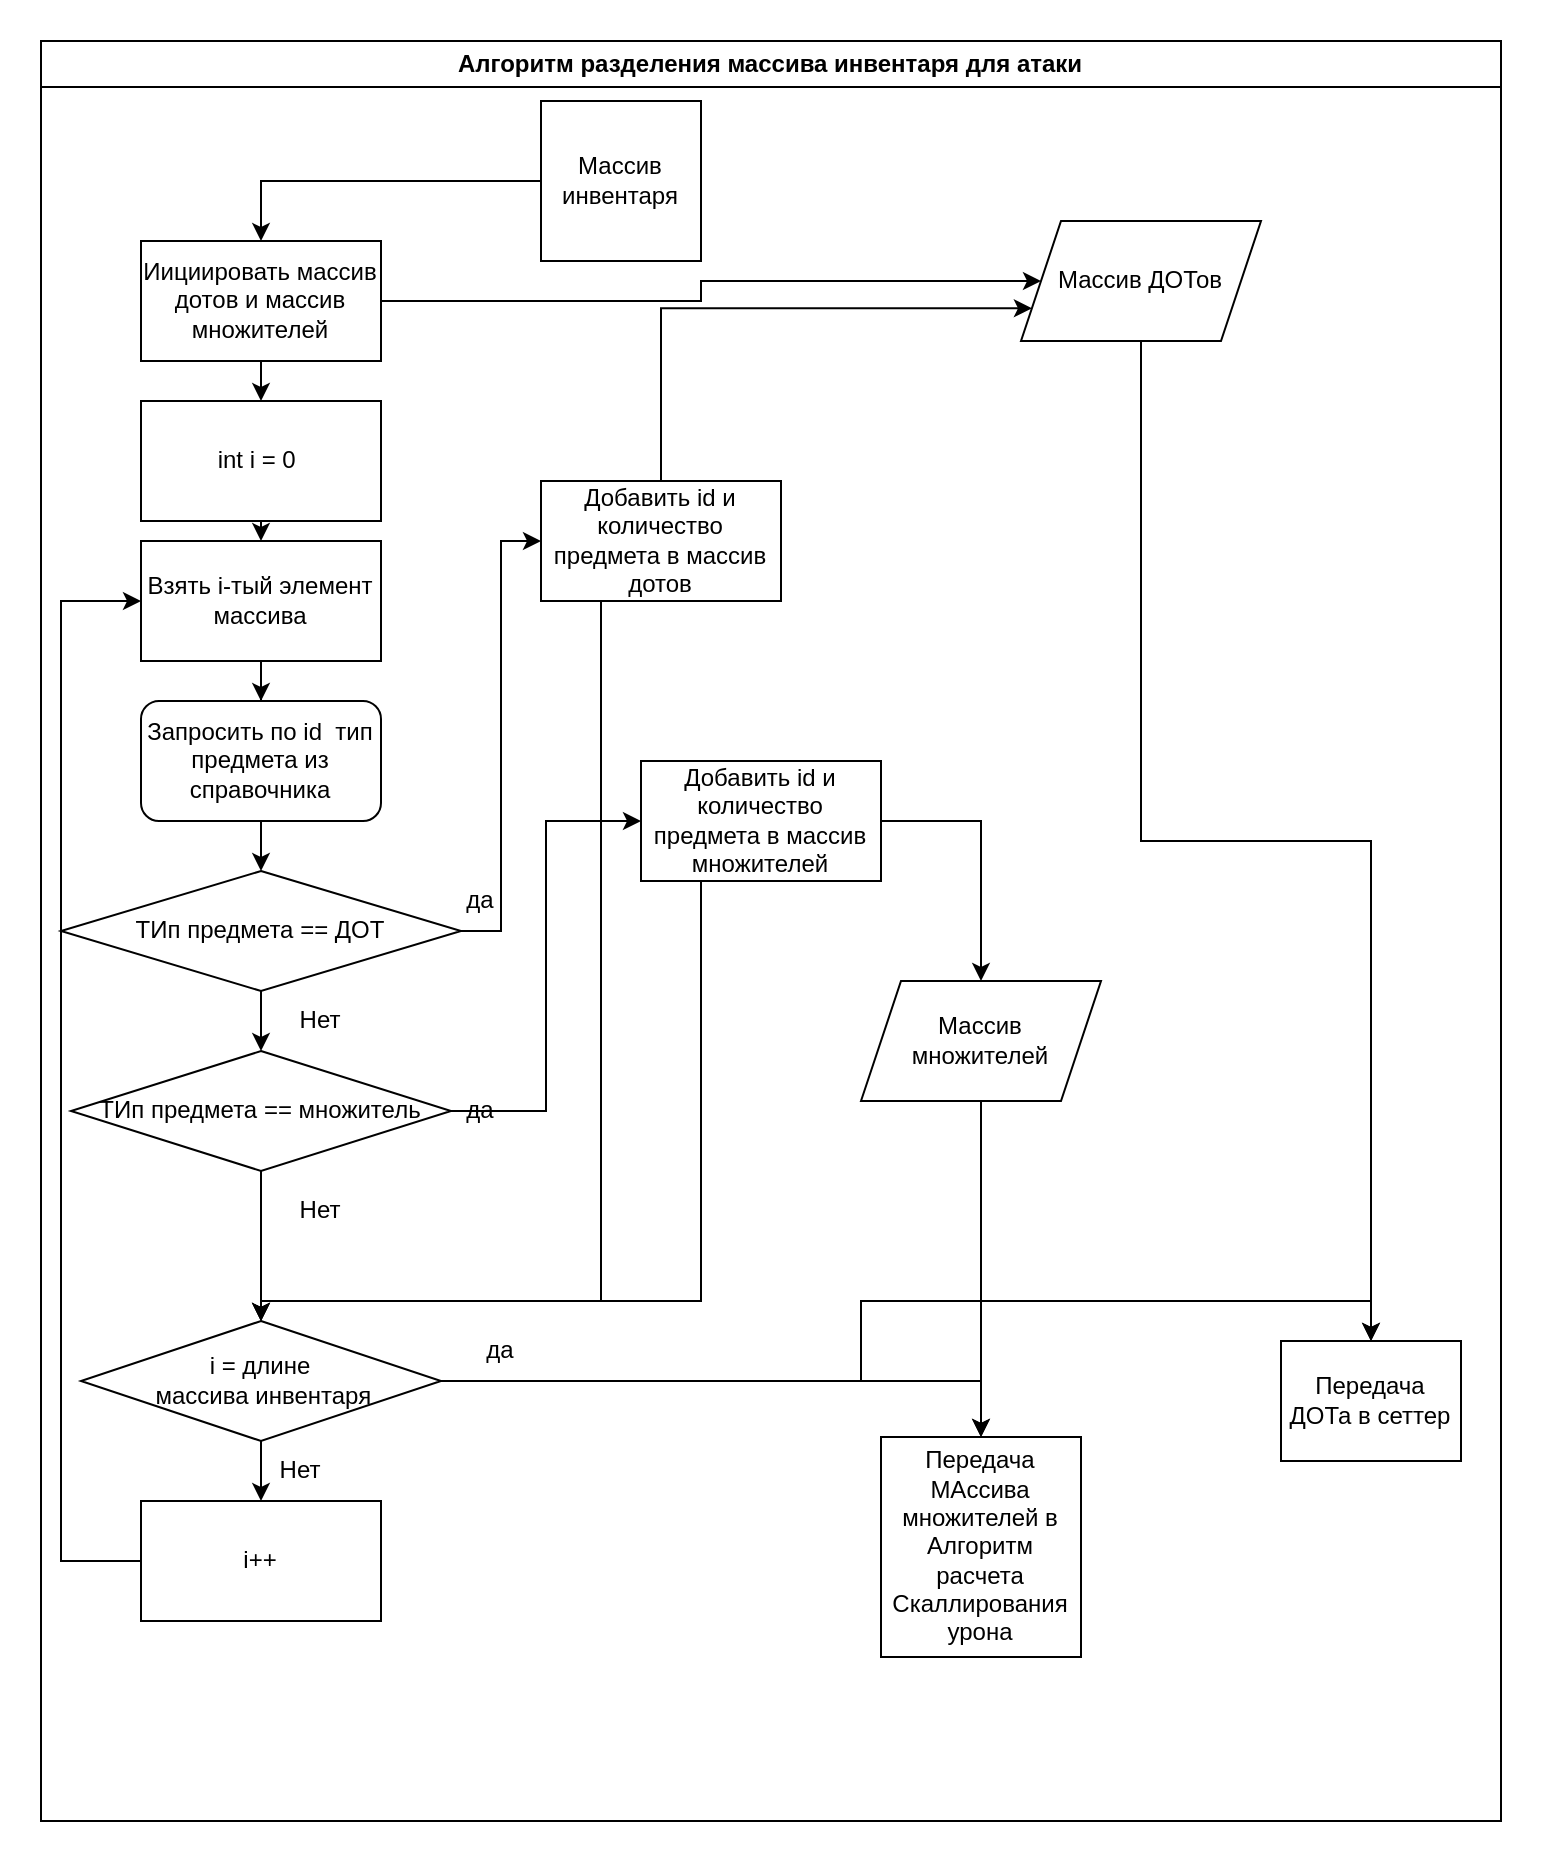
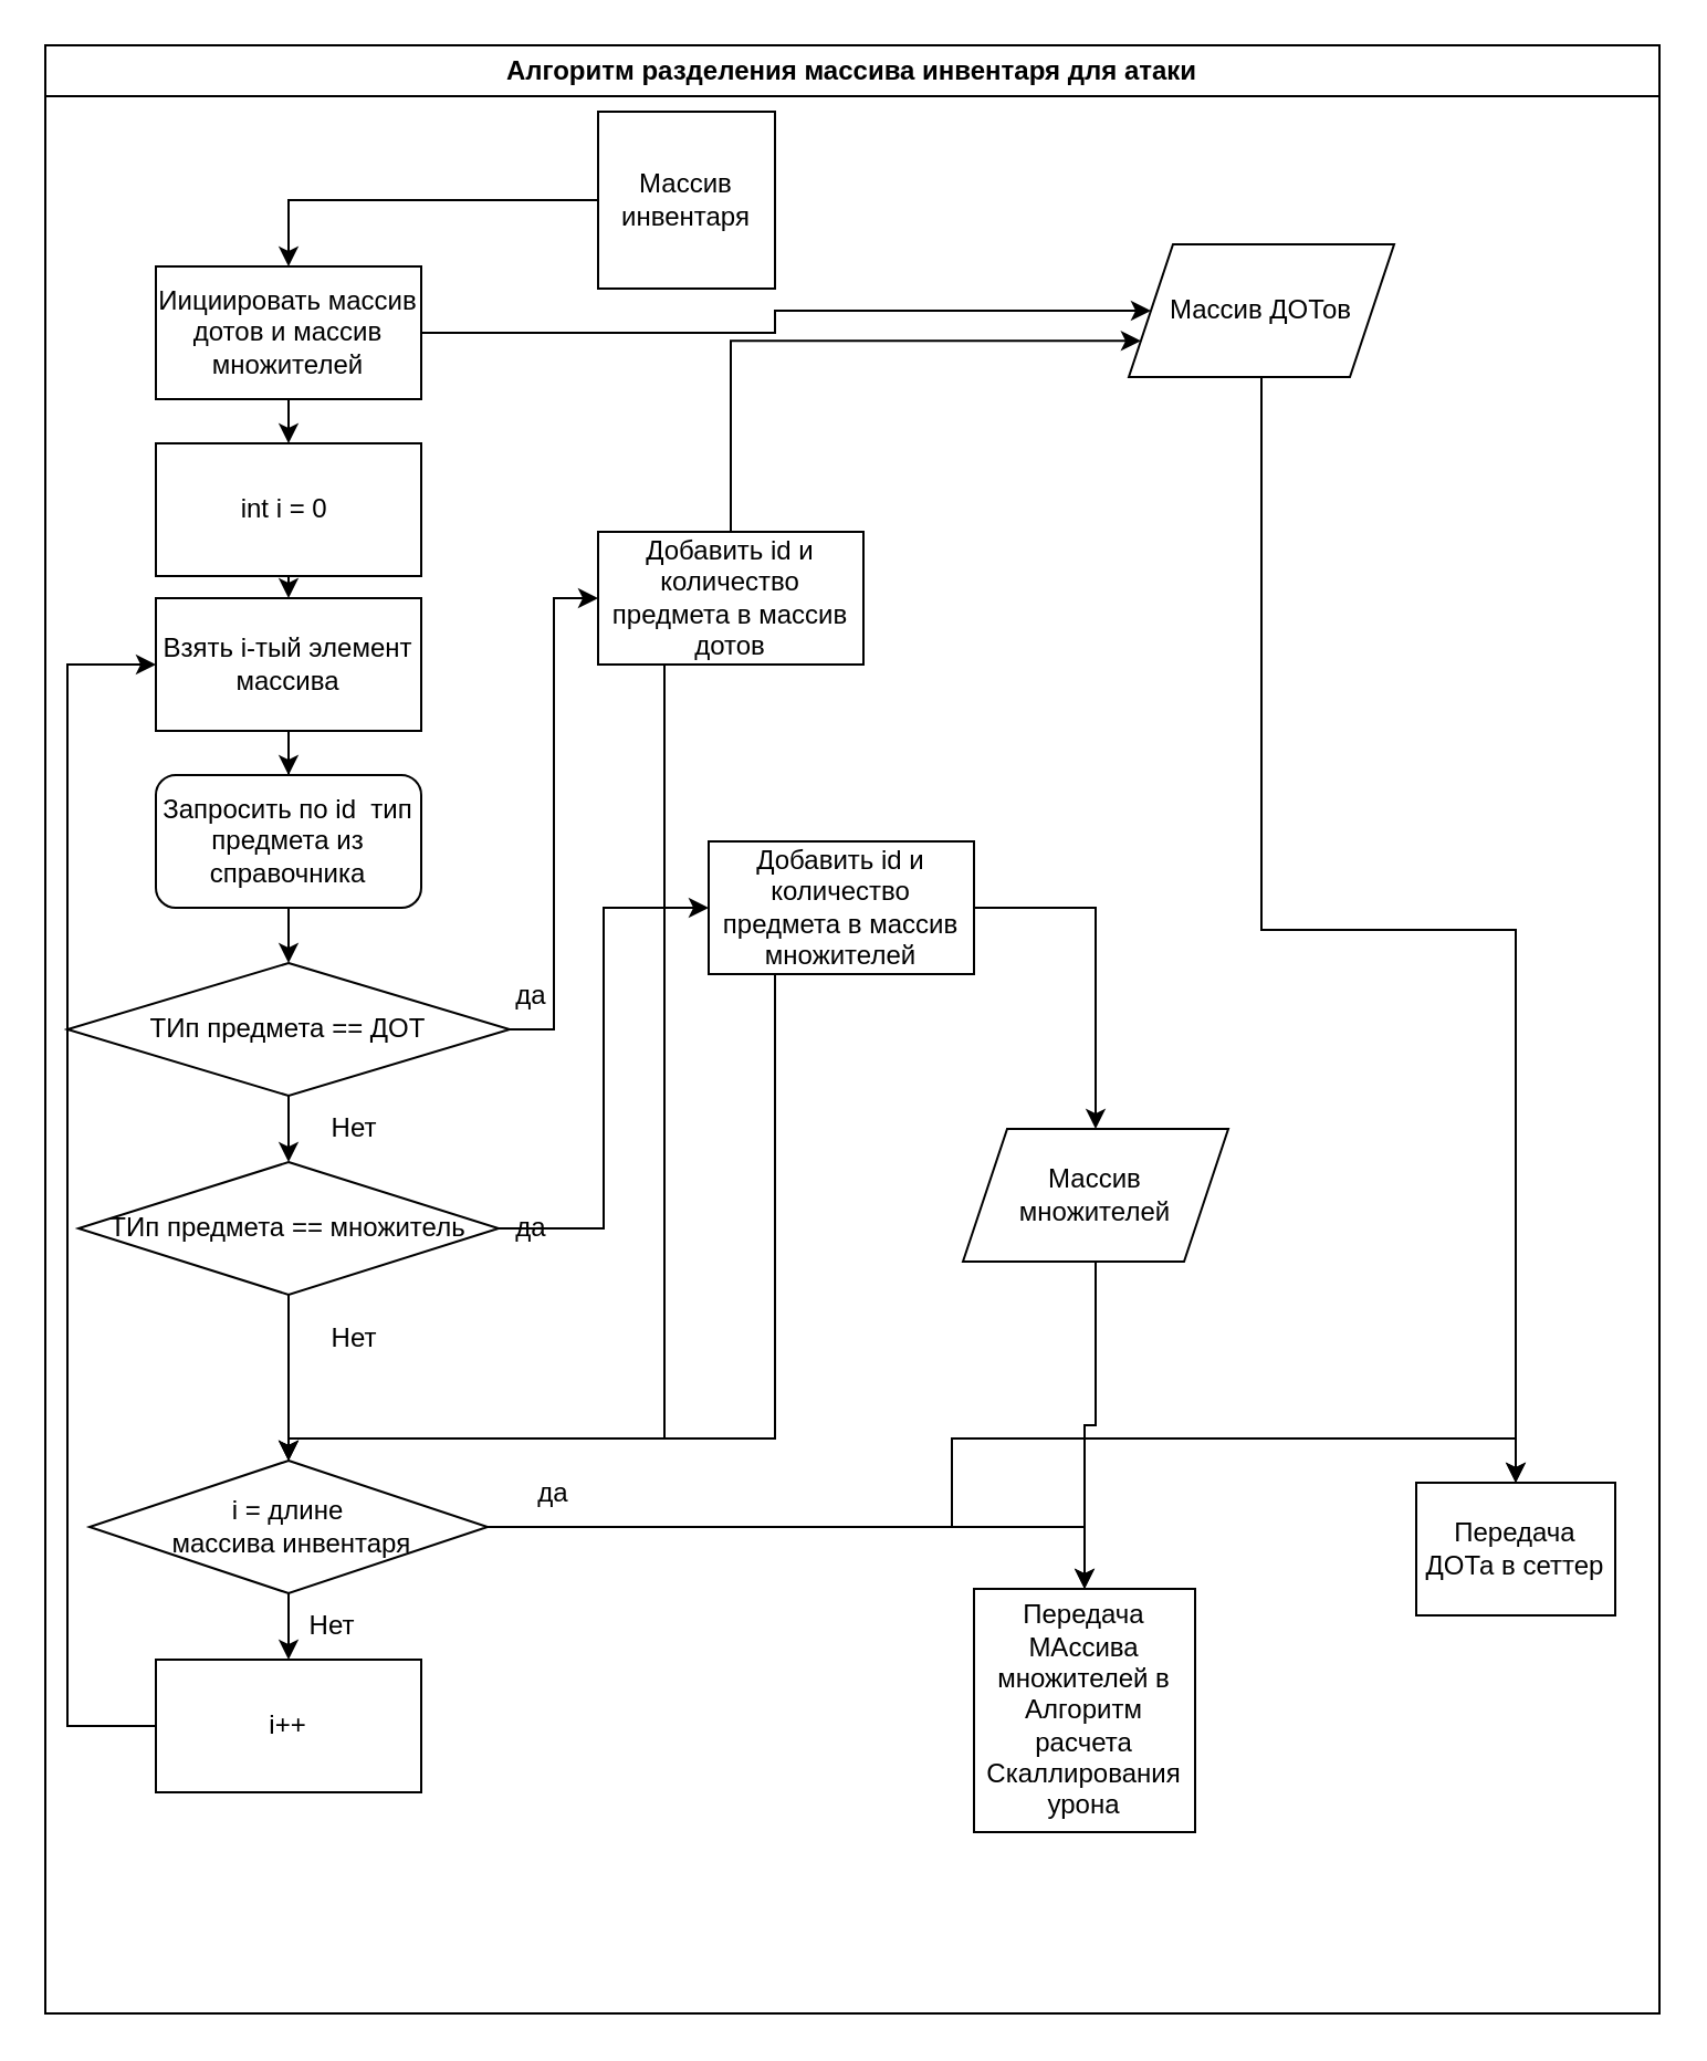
- <mxCell id="27" value="Массив &lt;br&gt;множителей" style="shape=parallelogram;perimeter=parallelogramPerimeter;whiteSpace=wrap;html=1;fixedSize=1;" vertex="1" parent="2"><mxGeometry x="410" y="470" width="120" height="60" as="geometry" /></mxCell>
+ <mxCell id="27" value="Массив &lt;br&gt;множителей" style="shape=parallelogram;perimeter=parallelogramPerimeter;whiteSpace=wrap;html=1;fixedSize=1;" vertex="1" parent="2"><mxGeometry x="415" y="490" width="120" height="60" as="geometry" /></mxCell>
